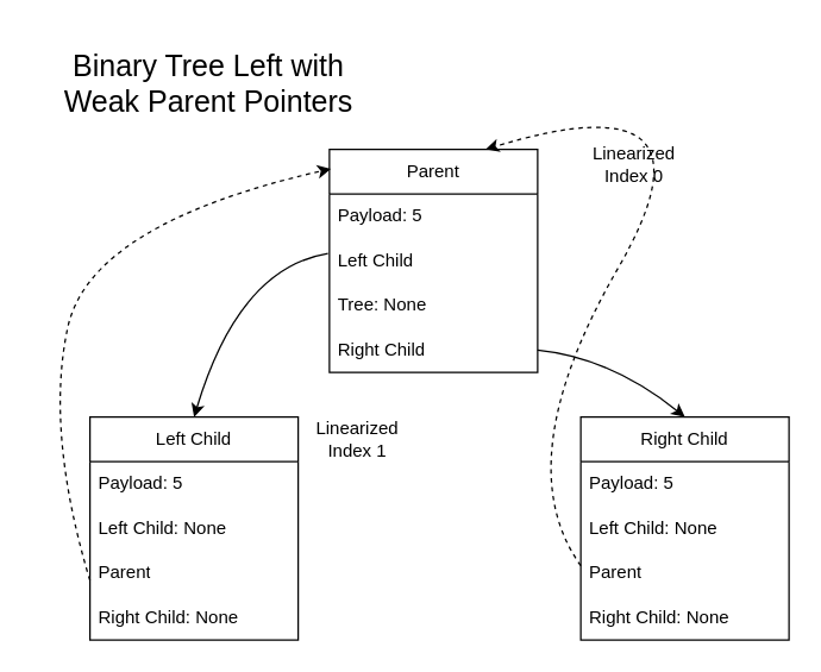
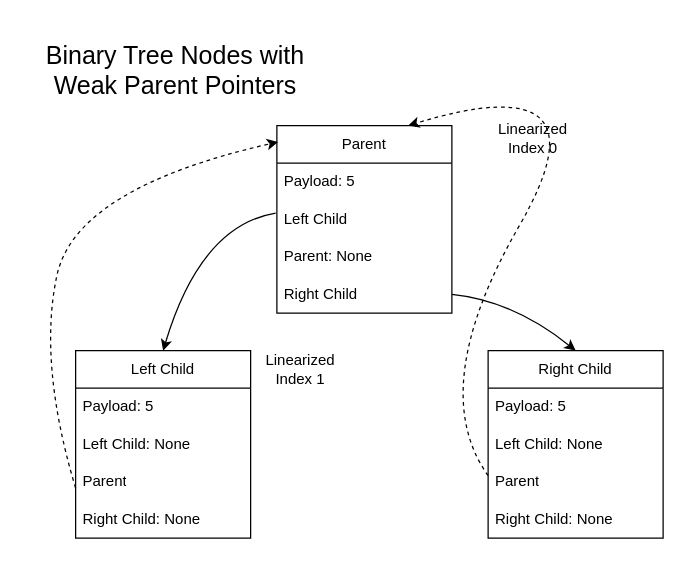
- <mxCell id="2" value="&lt;font style=&quot;font-size: 20px;&quot;&gt;Binary Tree Left with Weak Parent Pointers&lt;/font&gt;" style="text;html=1;strokeColor=none;fillColor=none;align=center;verticalAlign=middle;whiteSpace=wrap;rounded=0;" vertex="1" parent="1"><mxGeometry width="240" height="70" as="geometry" x="20" y="20" /></mxCell>
+ <mxCell id="2" value="&lt;font style=&quot;font-size: 20px;&quot;&gt;Binary Tree Nodes with Weak Parent Pointers&lt;/font&gt;" style="text;html=1;strokeColor=none;fillColor=none;align=center;verticalAlign=middle;whiteSpace=wrap;rounded=0;" vertex="1" parent="1"><mxGeometry width="240" height="70" as="geometry" x="20" y="20" /></mxCell>
- <mxCell id="8" value="Tree: None" style="text;strokeColor=none;fillColor=none;align=left;verticalAlign=middle;spacingLeft=4;spacingRight=4;overflow=hidden;points=[[0,0.5],[1,0.5]];portConstraint=eastwest;rotatable=0;whiteSpace=wrap;html=1;" vertex="1" parent="4"><mxGeometry y="90" width="140" height="30" as="geometry" /></mxCell>
+ <mxCell id="8" value="Parent: None" style="text;strokeColor=none;fillColor=none;align=left;verticalAlign=middle;spacingLeft=4;spacingRight=4;overflow=hidden;points=[[0,0.5],[1,0.5]];portConstraint=eastwest;rotatable=0;whiteSpace=wrap;html=1;" vertex="1" parent="4"><mxGeometry y="90" width="140" height="30" as="geometry" /></mxCell>
